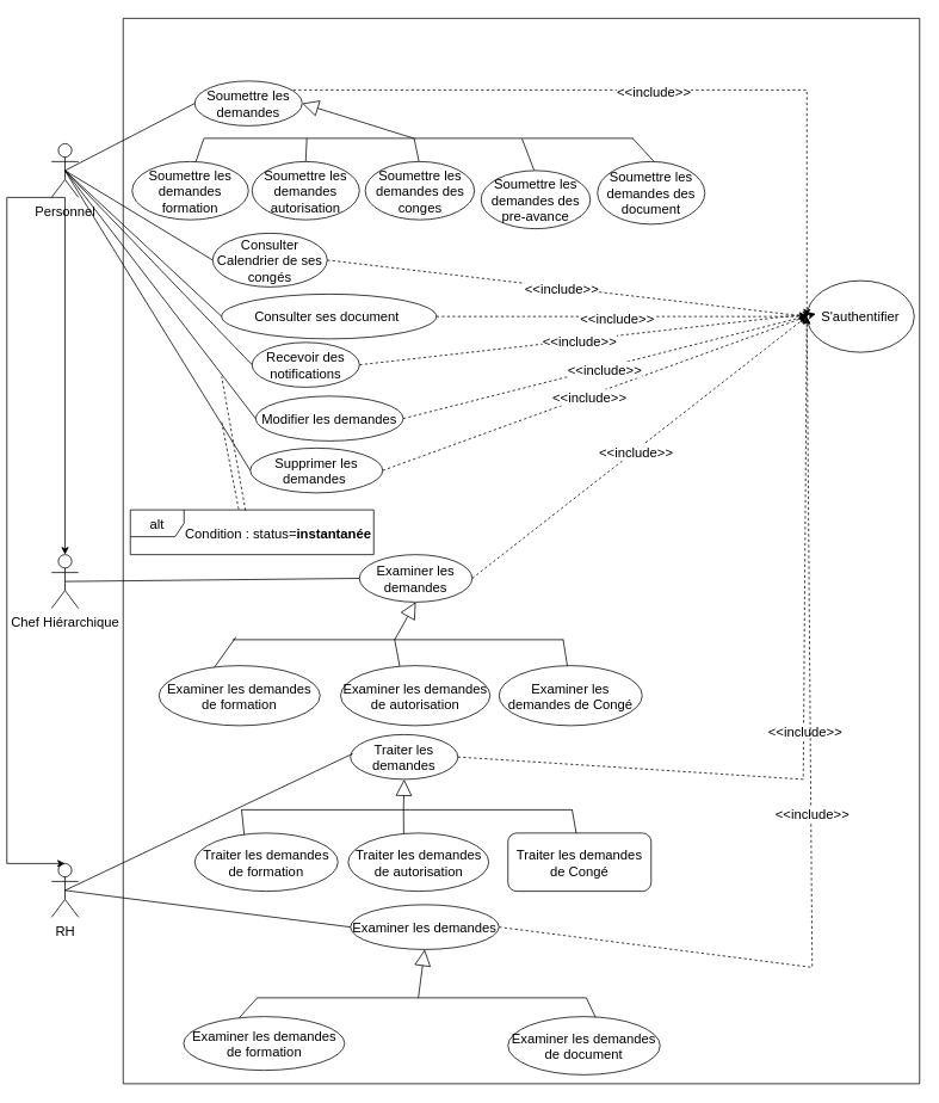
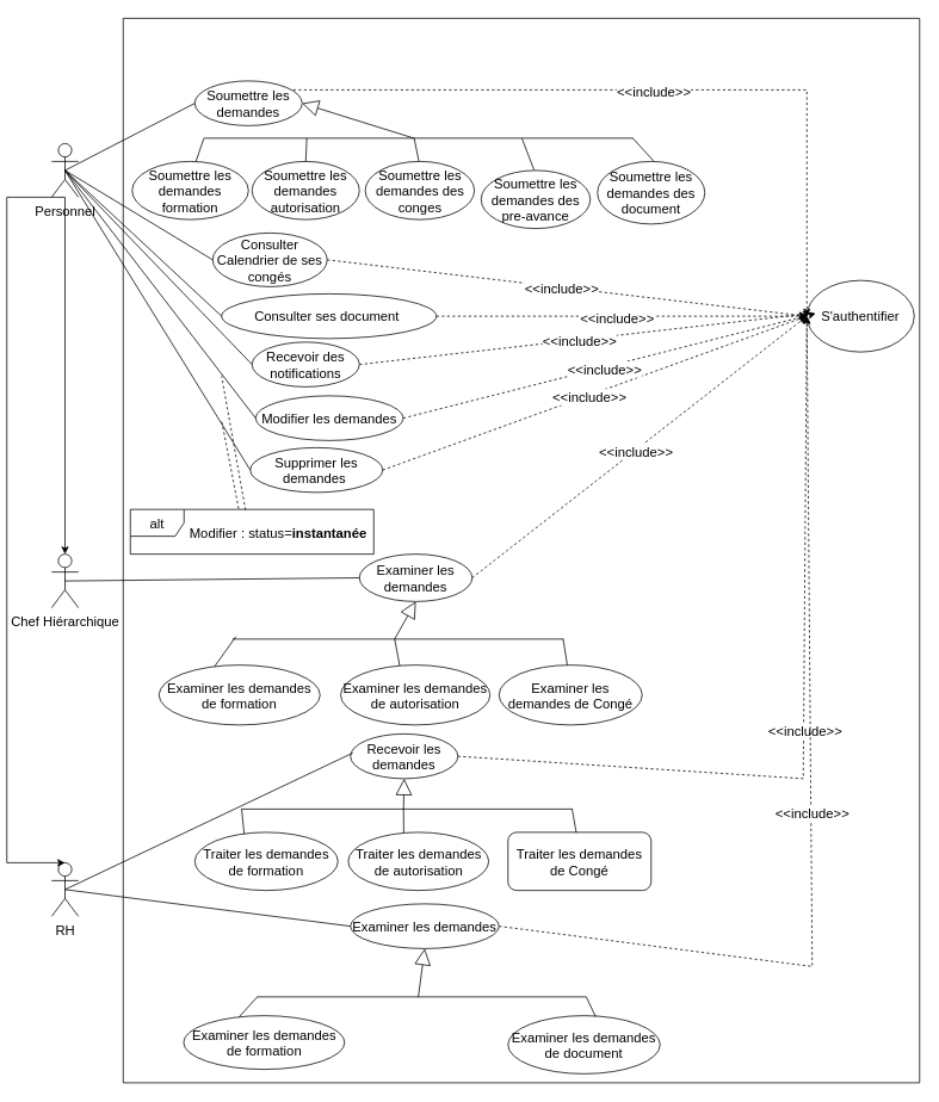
- <mxCell id="18" value="Condition : status=&lt;strong data-start=&quot;25&quot; data-end=&quot;48&quot;&gt;instantanée&lt;/strong&gt;" style="text;html=1;align=center;verticalAlign=middle;resizable=0;points=[];autosize=1;strokeColor=none;fillColor=none;fontSize=15;" parent="2" vertex="1"><mxGeometry x="57.5" y="560" width="230" height="30" as="geometry" /></mxCell>
+ <mxCell id="18" value="Modifier : status=&lt;strong data-start=&quot;25&quot; data-end=&quot;48&quot;&gt;instantanée&lt;/strong&gt;" style="text;html=1;align=center;verticalAlign=middle;resizable=0;points=[];autosize=1;strokeColor=none;fillColor=none;fontSize=15;" parent="2" vertex="1"><mxGeometry x="57.5" y="560" width="230" height="30" as="geometry" /></mxCell>
- <mxCell id="47" value="Traiter les demandes" style="ellipse;whiteSpace=wrap;html=1;fontSize=15;" parent="2" vertex="1"><mxGeometry x="254" y="800" width="120" height="50" as="geometry" /></mxCell>
+ <mxCell id="47" value="Recevoir les demandes" style="ellipse;whiteSpace=wrap;html=1;fontSize=15;" parent="2" vertex="1"><mxGeometry x="254" y="800" width="120" height="50" as="geometry" /></mxCell>
